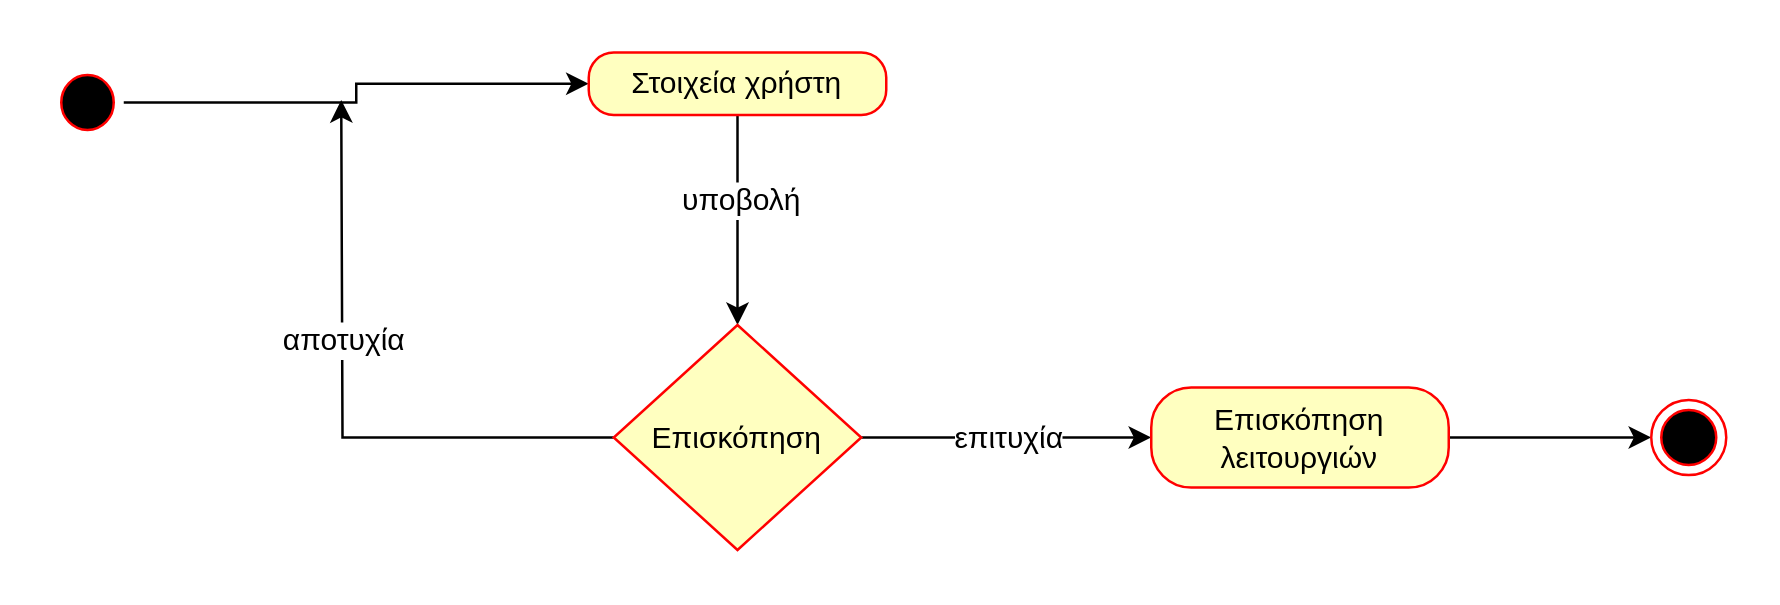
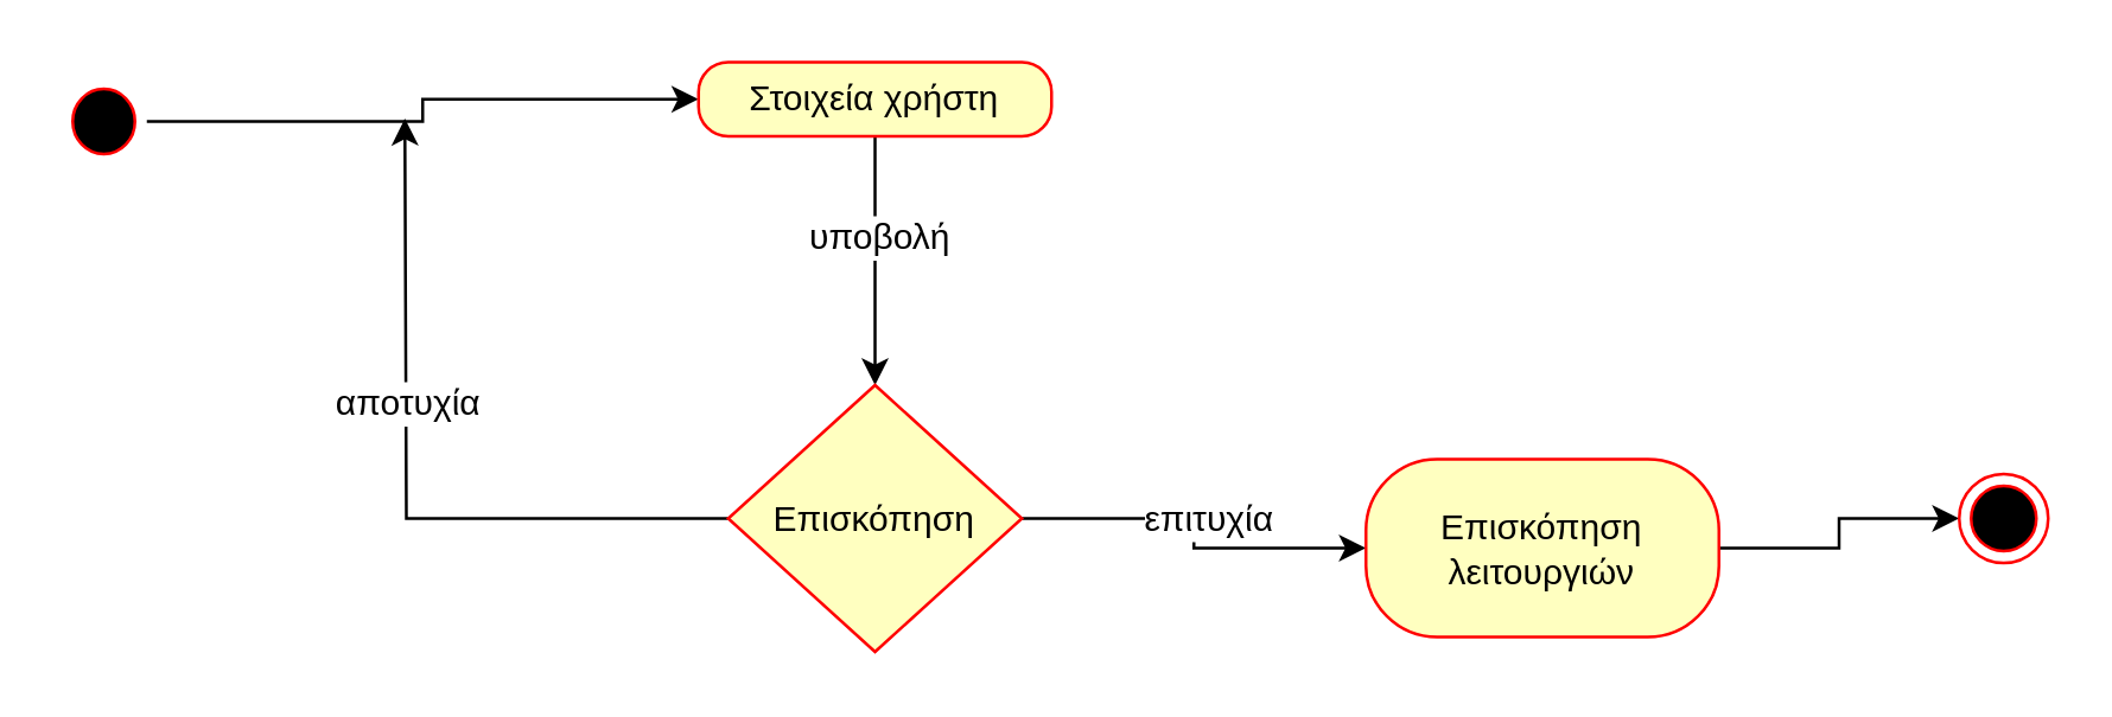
- <mxCell id="13" value="Επισκόπηση λειτουργιών" style="rounded=1;whiteSpace=wrap;html=1;arcSize=40;fontColor=#000000;fillColor=#ffffc0;strokeColor=#ff0000;" vertex="1" parent="1"><mxGeometry x="460" y="154.5" width="119" height="40" as="geometry" /></mxCell>
+ <mxCell id="13" value="Επισκόπηση λειτουργιών" style="rounded=1;whiteSpace=wrap;html=1;arcSize=40;fontColor=#000000;fillColor=#ffffc0;strokeColor=#ff0000;" vertex="1" parent="1"><mxGeometry x="460" y="154.5" width="119" height="60" as="geometry" /></mxCell>
